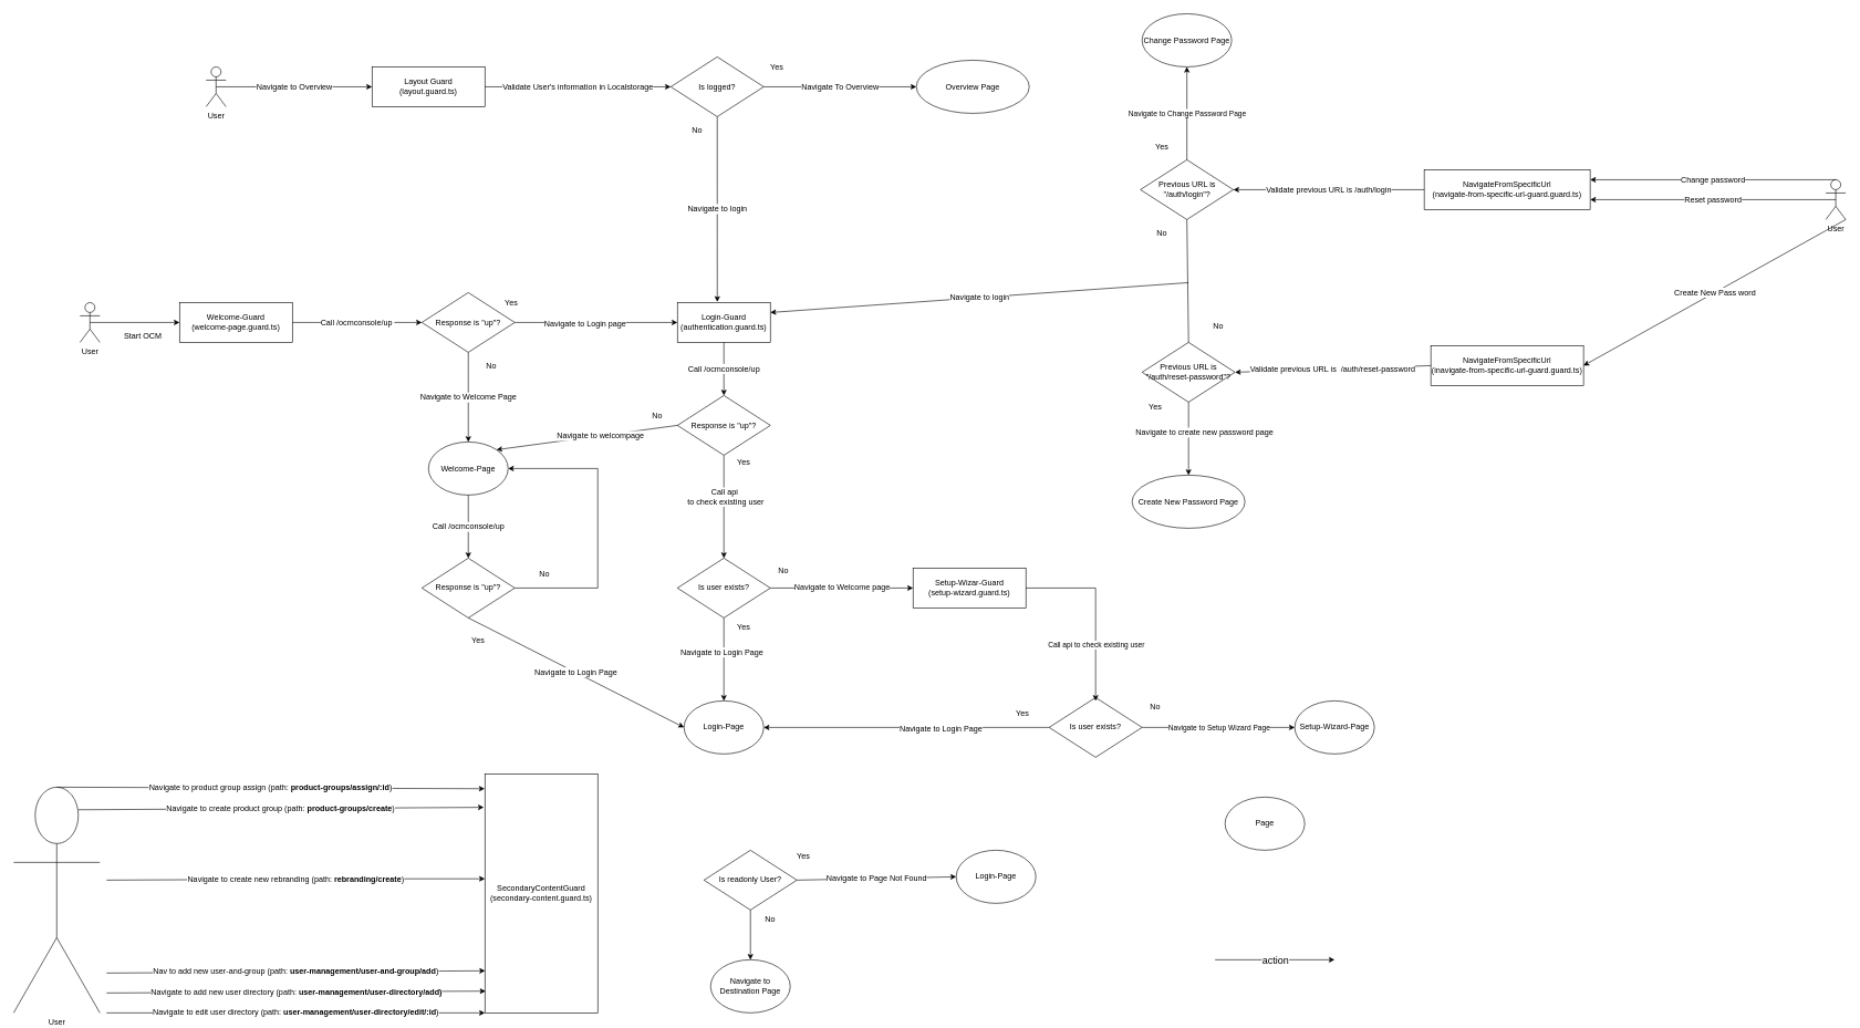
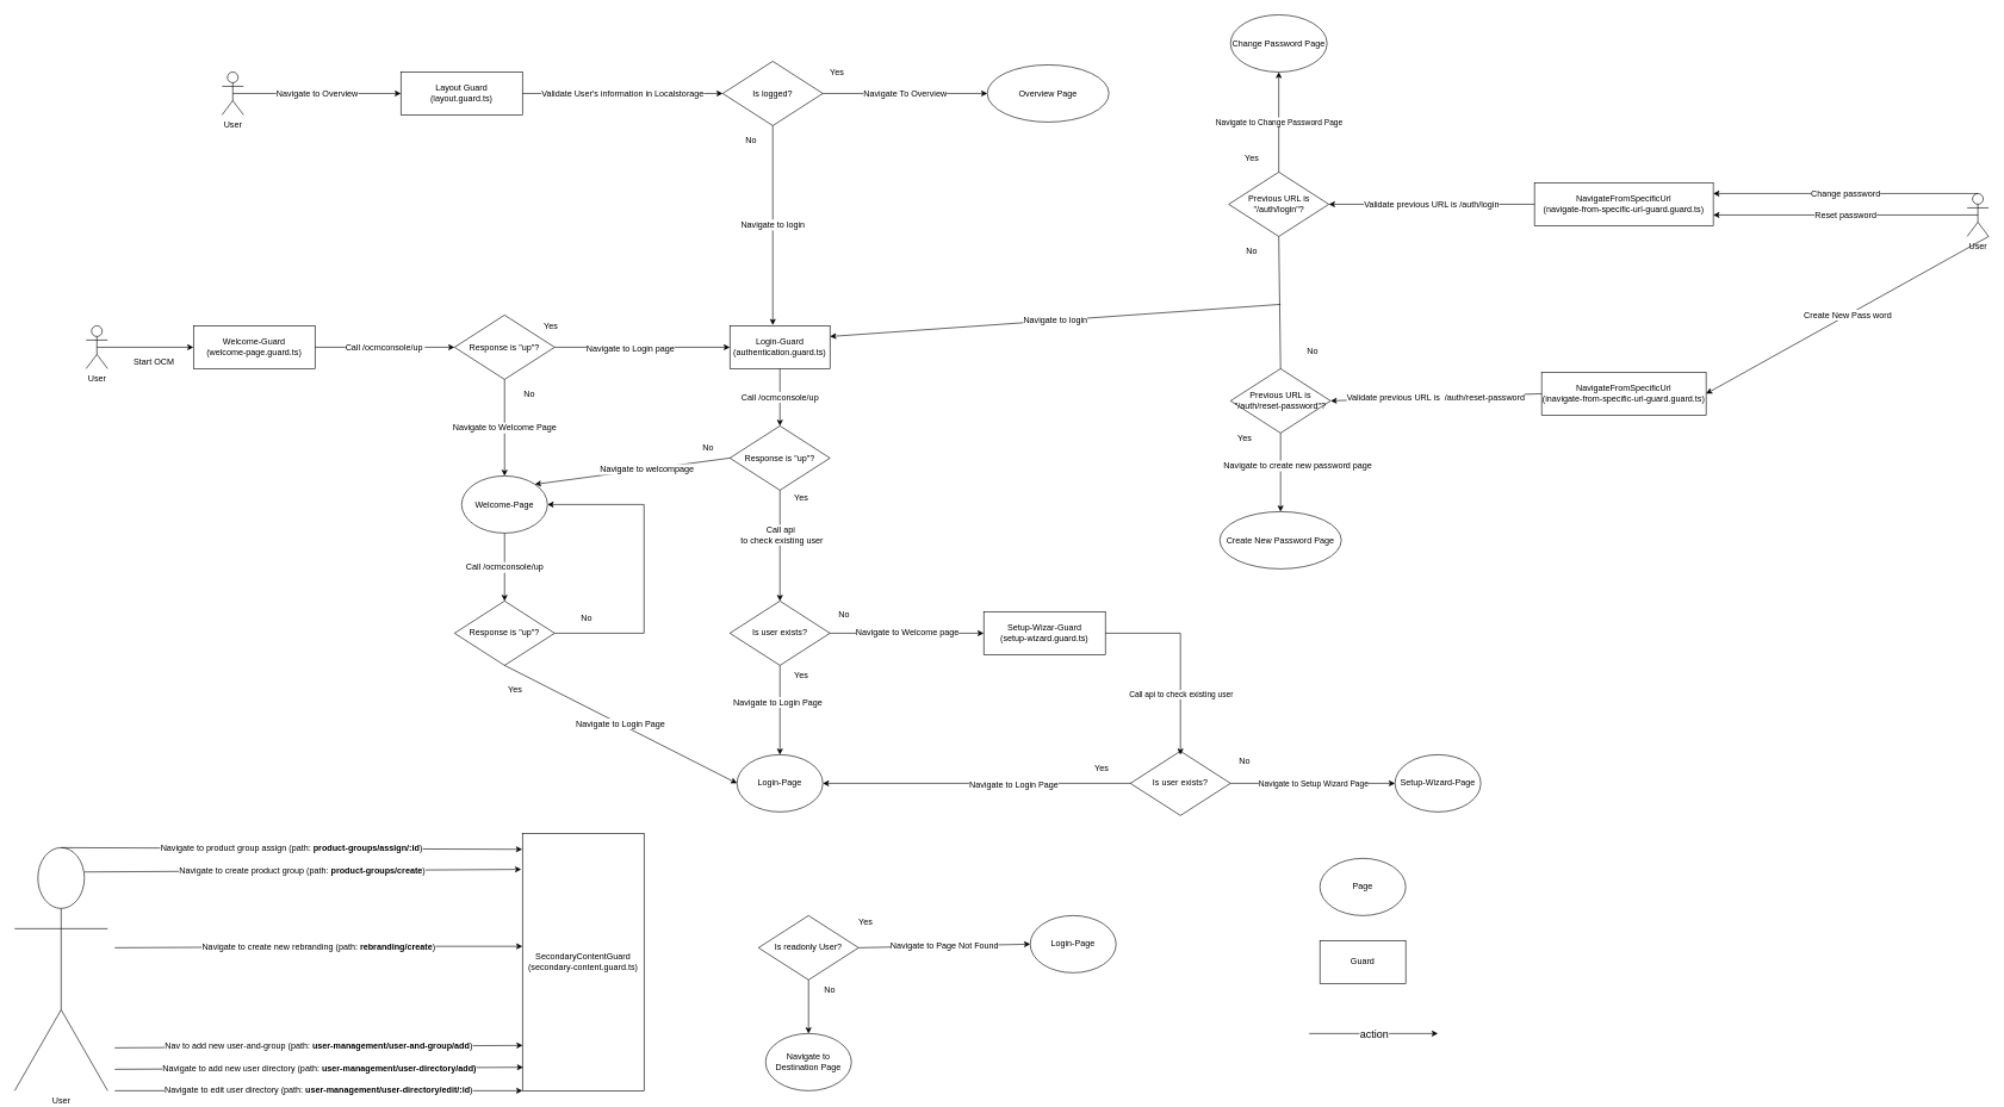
+ <mxCell id="102" value="Guard" style="rounded=0;whiteSpace=wrap;html=1;fontSize=12;" vertex="1" parent="1"><mxGeometry x="1845" y="1315" width="120" height="60" as="geometry" /></mxCell>
